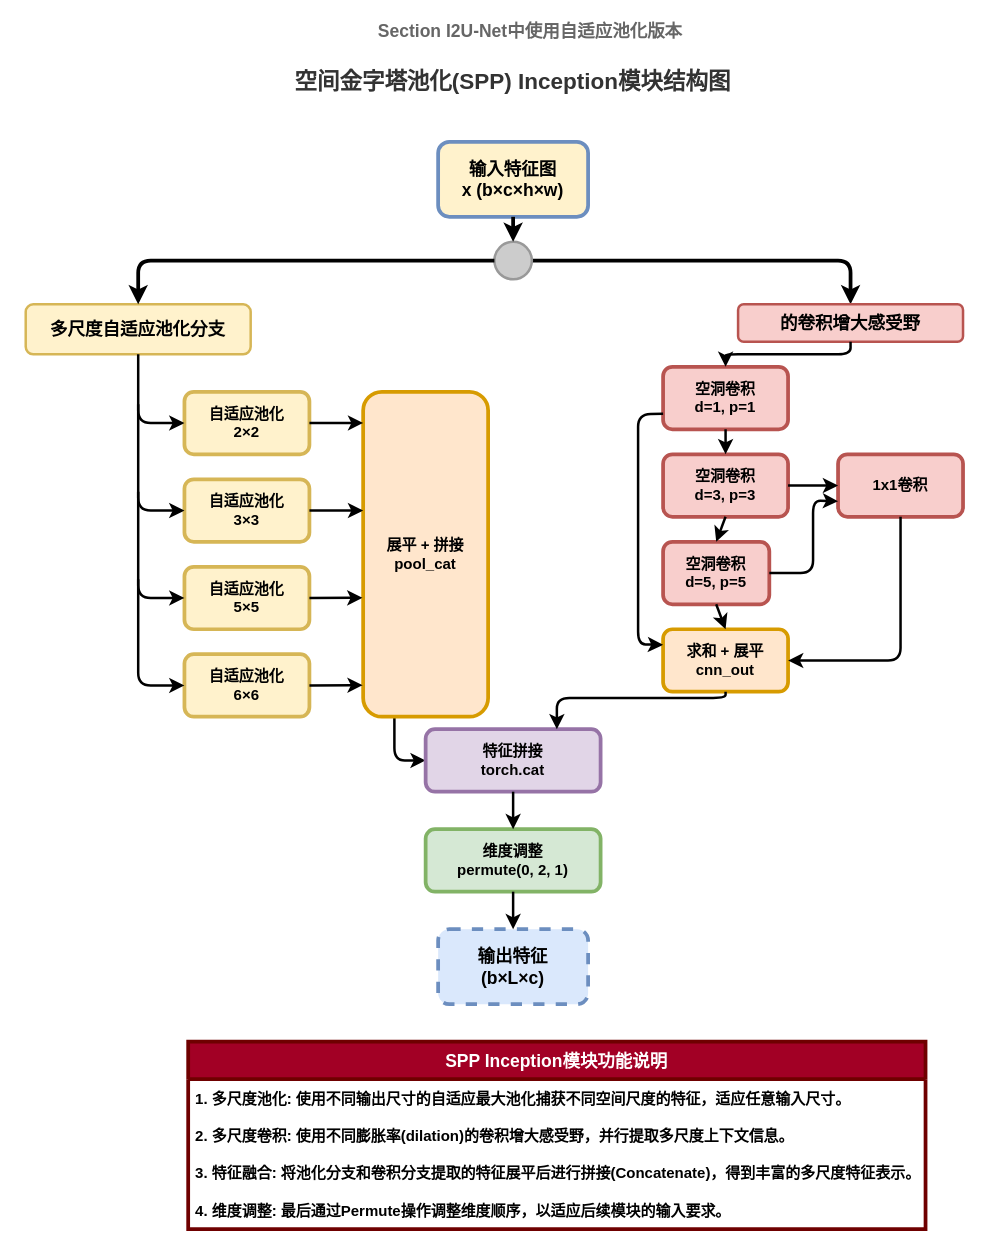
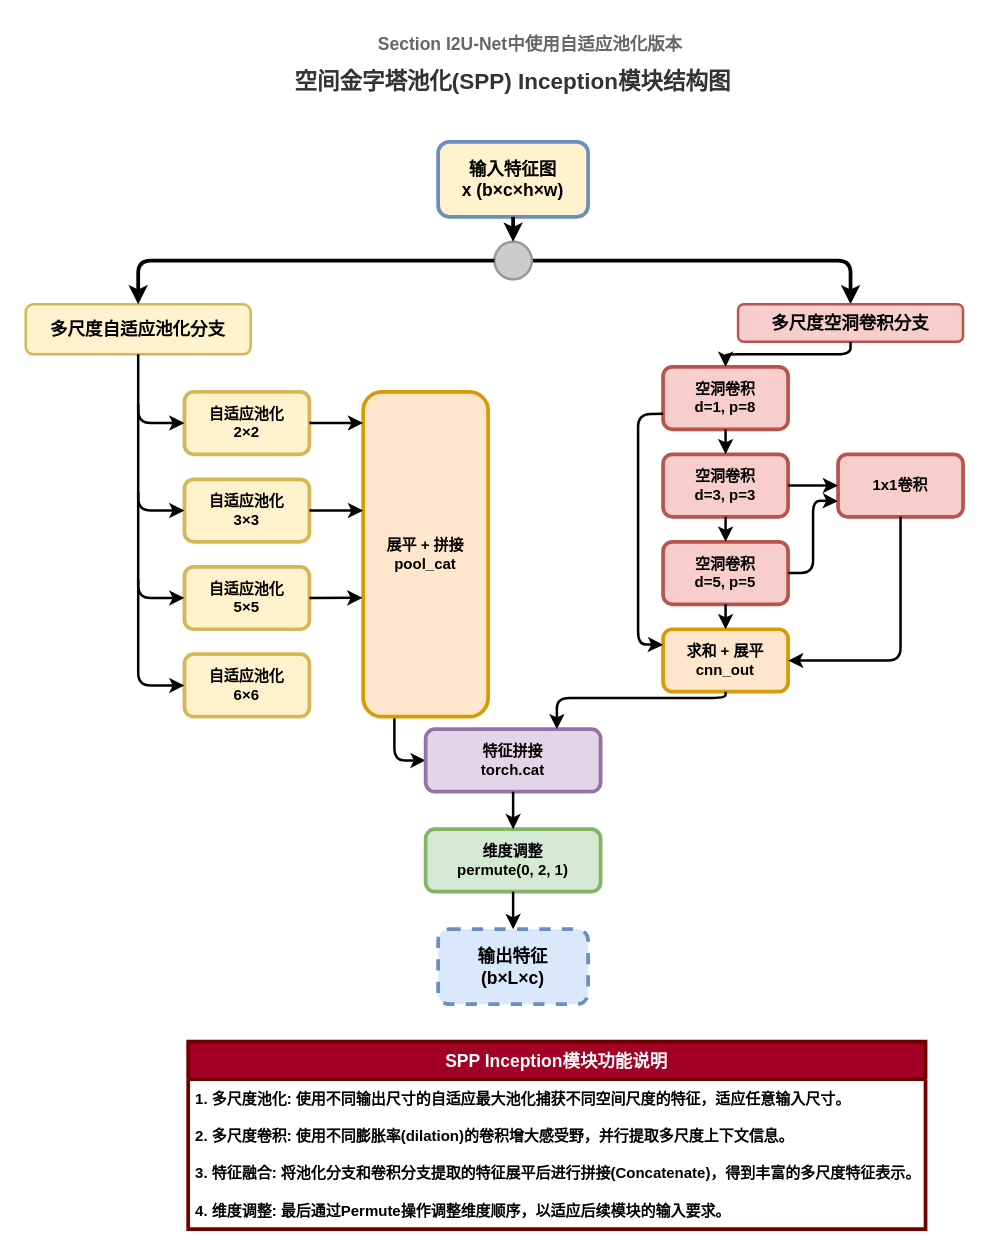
- <mxCell id="3" value="Section I2U-Net中使用自适应池化版本" style="text;html=1;strokeColor=none;fillColor=none;align=center;verticalAlign=middle;whiteSpace=wrap;rounded=0;fontStyle=1;fontSize=14;fontColor=#666666;" vertex="1" parent="1"><mxGeometry x="164" y="10" width="520" height="30" as="geometry" /></mxCell>
+ <mxCell id="3" value="Section I2U-Net中使用自适应池化版本" style="text;html=1;strokeColor=none;fillColor=none;align=center;verticalAlign=middle;whiteSpace=wrap;rounded=0;fontStyle=1;fontSize=14;fontColor=#666666;" vertex="1" parent="1"><mxGeometry x="164" y="20" width="520" height="30" as="geometry" /></mxCell>
- <mxCell id="15" value="的卷积增大感受野" style="text;html=1;strokeColor=#B85450;fillColor=#F8CECC;align=center;verticalAlign=middle;whiteSpace=wrap;rounded=1;fontStyle=1;fontSize=14;strokeWidth=2;" vertex="1" parent="1"><mxGeometry x="590" y="243" width="180" height="30" as="geometry" /></mxCell>
+ <mxCell id="15" value="多尺度空洞卷积分支" style="text;html=1;strokeColor=#B85450;fillColor=#F8CECC;align=center;verticalAlign=middle;whiteSpace=wrap;rounded=1;fontStyle=1;fontSize=14;strokeWidth=2;" vertex="1" parent="1"><mxGeometry x="590" y="243" width="180" height="30" as="geometry" /></mxCell>
- <mxCell id="16" value="空洞卷积&#10;d=1, p=1" style="rounded=1;whiteSpace=wrap;html=1;fillColor=#f8cecc;strokeColor=#b85450;fontStyle=1;fontSize=12;strokeWidth=3;" vertex="1" parent="1"><mxGeometry x="530" y="293" width="100" height="50" as="geometry" /></mxCell>
+ <mxCell id="16" value="空洞卷积&#10;d=1, p=8" style="rounded=1;whiteSpace=wrap;html=1;fillColor=#f8cecc;strokeColor=#b85450;fontStyle=1;fontSize=12;strokeWidth=3;" vertex="1" parent="1"><mxGeometry x="530" y="293" width="100" height="50" as="geometry" /></mxCell>
- <mxCell id="18" value="空洞卷积&#10;d=5, p=5" style="rounded=1;whiteSpace=wrap;html=1;fillColor=#f8cecc;strokeColor=#b85450;fontStyle=1;fontSize=12;strokeWidth=3;" vertex="1" parent="1"><mxGeometry x="530" y="433" width="85" height="50" as="geometry" /></mxCell>
+ <mxCell id="18" value="空洞卷积&#10;d=5, p=5" style="rounded=1;whiteSpace=wrap;html=1;fillColor=#f8cecc;strokeColor=#b85450;fontStyle=1;fontSize=12;strokeWidth=3;" vertex="1" parent="1"><mxGeometry x="530" y="433" width="100" height="50" as="geometry" /></mxCell>
- <mxCell id="46" value="" style="endArrow=classic;html=1;rounded=1;exitX=1;exitY=0.5;exitDx=0;exitDy=0;entryX=-0.004;entryY=0.903;entryDx=0;entryDy=0;strokeWidth=2;jumpStyle=arc;jumpSize=8;entryPerimeter=0;" edge="1" parent="1" source="12" target="14"><mxGeometry width="50" height="50" relative="1" as="geometry"><mxPoint x="247" y="548" as="sourcePoint" /><mxPoint x="290" y="548" as="targetPoint" /></mxGeometry></mxCell>
